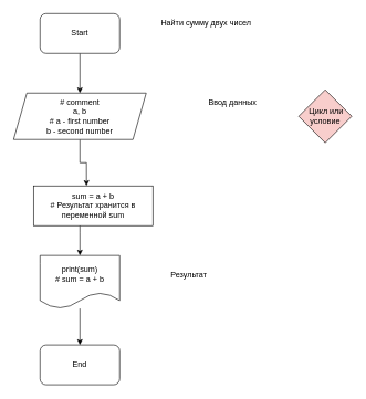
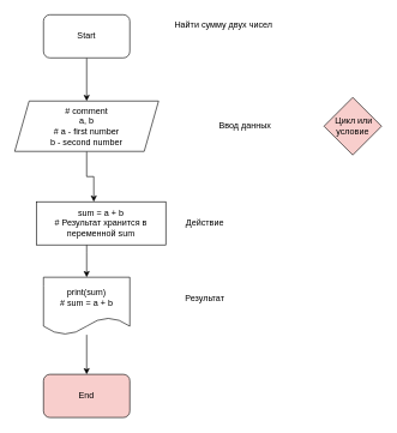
- <mxCell id="10" value="Ввод данных" style="text;html=1;align=center;verticalAlign=middle;resizable=0;points=[];autosize=1;strokeColor=none;fillColor=none;" vertex="1" parent="1"><mxGeometry x="300" y="140" width="100" height="30" as="geometry" /></mxCell>
+ <mxCell id="10" value="Ввод данных" style="text;html=1;align=center;verticalAlign=middle;resizable=0;points=[];autosize=1;strokeColor=none;fillColor=none;" vertex="1" parent="1"><mxGeometry x="290" y="160" width="100" height="30" as="geometry" /></mxCell>
+ <mxCell id="11" value="Действие" style="text;html=1;align=center;verticalAlign=middle;resizable=0;points=[];autosize=1;strokeColor=none;fillColor=none;" vertex="1" parent="1"><mxGeometry x="244" y="295" width="80" height="30" as="geometry" /></mxCell>
- <mxCell id="2" value="End" style="rounded=1;whiteSpace=wrap;html=1;" vertex="1" parent="1"><mxGeometry x="60" y="520" width="120" height="60" as="geometry" /></mxCell>
+ <mxCell id="2" value="End" style="rounded=1;whiteSpace=wrap;html=1;fillColor=#f8cecc;" vertex="1" parent="1"><mxGeometry x="60" y="520" width="120" height="60" as="geometry" /></mxCell>
